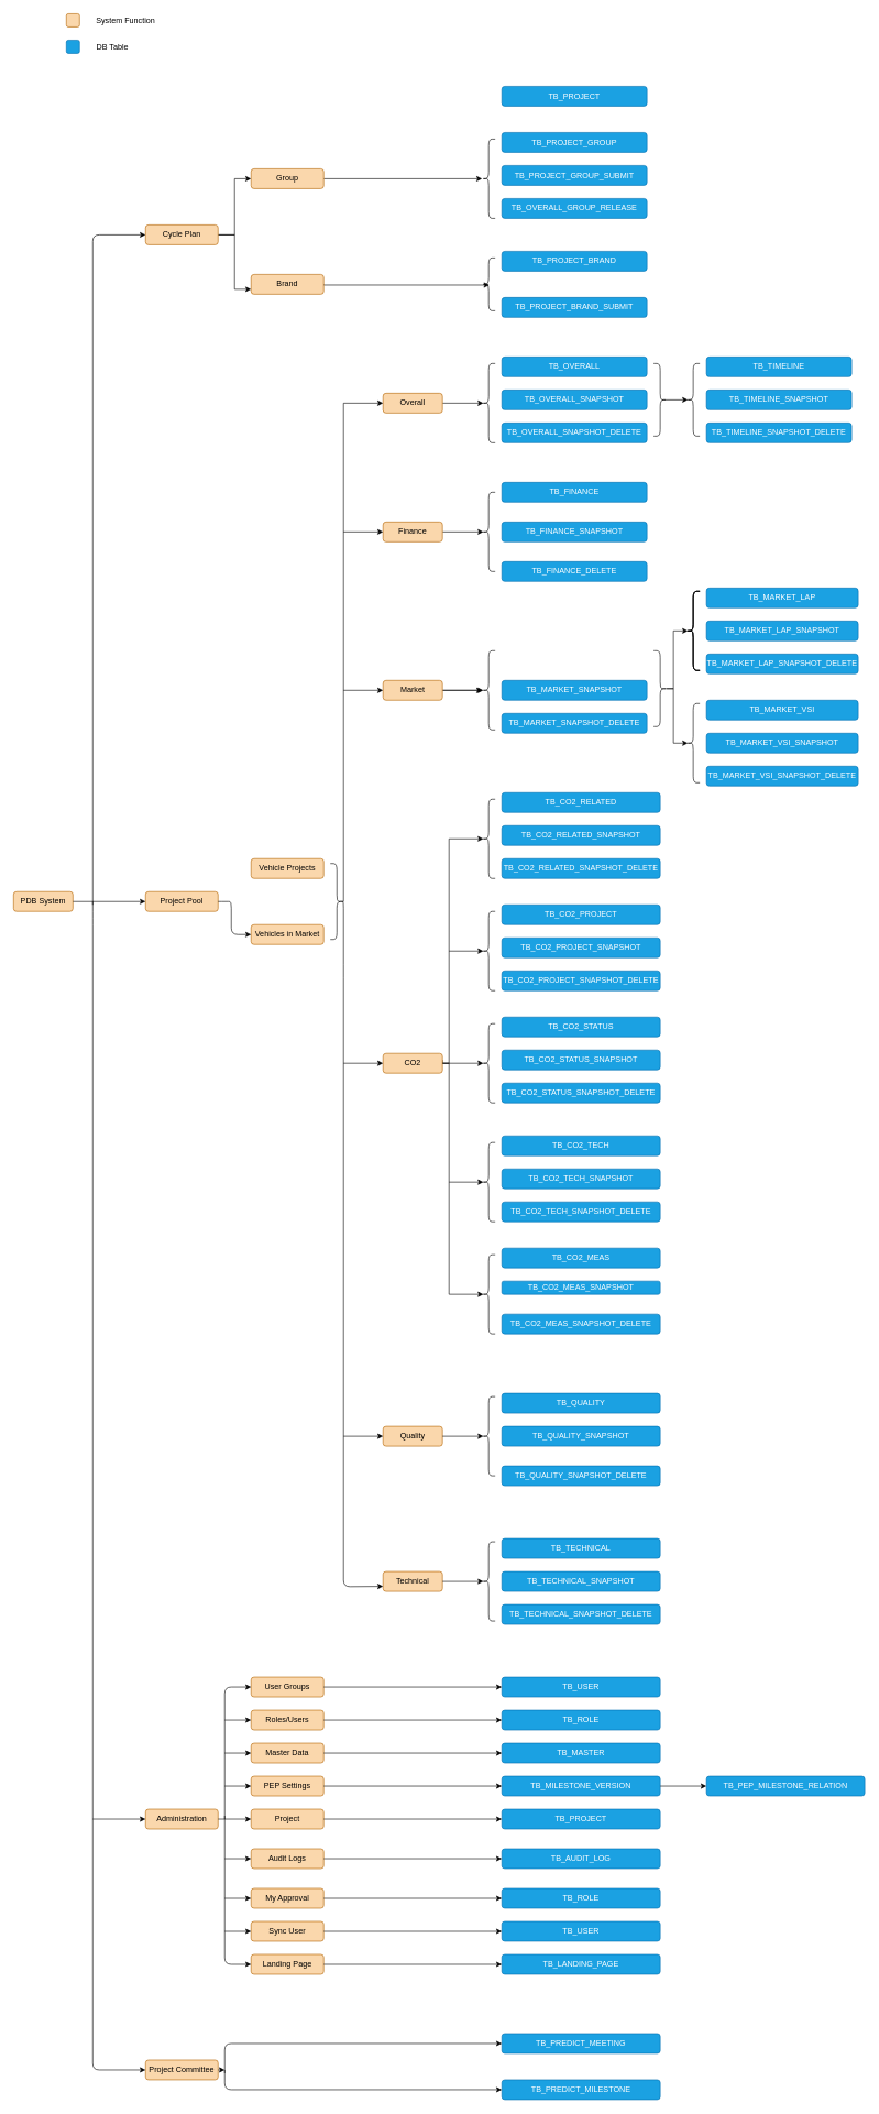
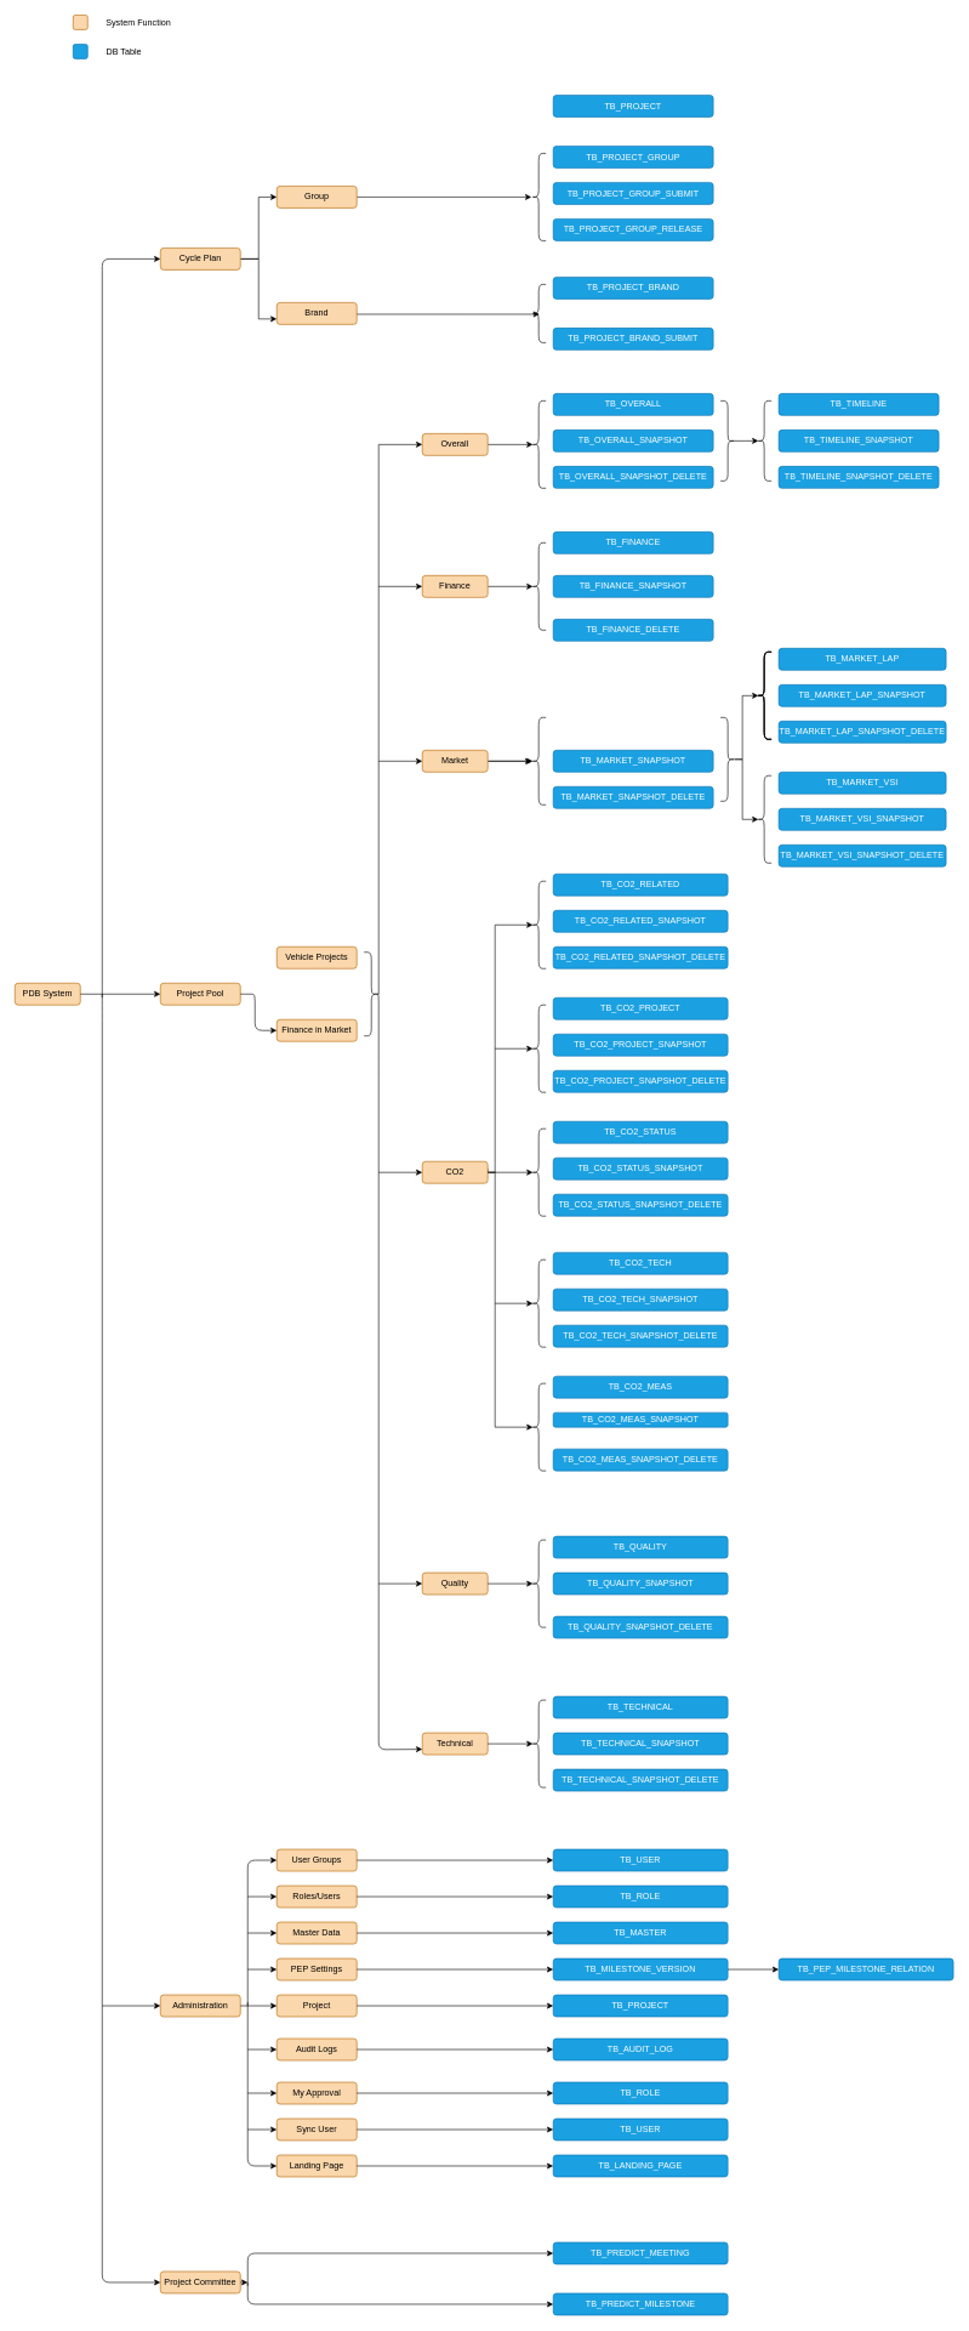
- <mxCell id="89" value="TB_OVERALL_GROUP_RELEASE" style="rounded=1;whiteSpace=wrap;html=1;fillColor=#1ba1e2;strokeColor=#006EAF;fontColor=#ffffff;" vertex="1" parent="1"><mxGeometry x="760" y="300" width="220" height="30" as="geometry" /></mxCell>
+ <mxCell id="89" value="TB_PROJECT_GROUP_RELEASE" style="rounded=1;whiteSpace=wrap;html=1;fillColor=#1ba1e2;strokeColor=#006EAF;fontColor=#ffffff;" vertex="1" parent="1"><mxGeometry x="760" y="300" width="220" height="30" as="geometry" /></mxCell>
- <mxCell id="7" value="Vehicles in Market" style="rounded=1;whiteSpace=wrap;html=1;fillColor=#fad7ac;strokeColor=#b46504;" vertex="1" parent="1"><mxGeometry x="380" y="1400" width="110" height="30" as="geometry" /></mxCell>
+ <mxCell id="7" value="Finance in Market" style="rounded=1;whiteSpace=wrap;html=1;fillColor=#fad7ac;strokeColor=#b46504;" vertex="1" parent="1"><mxGeometry x="380" y="1400" width="110" height="30" as="geometry" /></mxCell>
